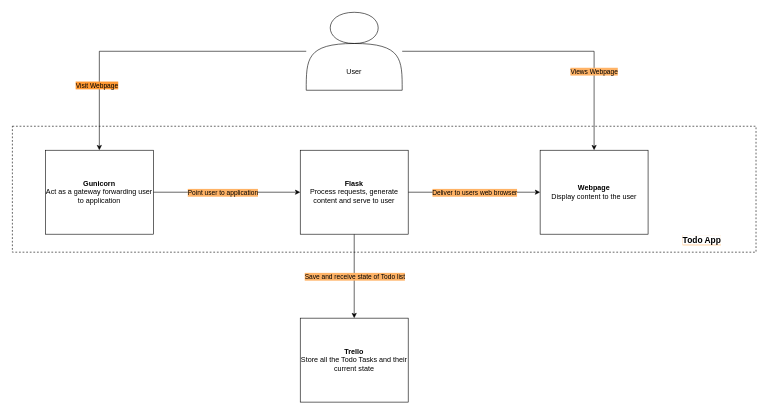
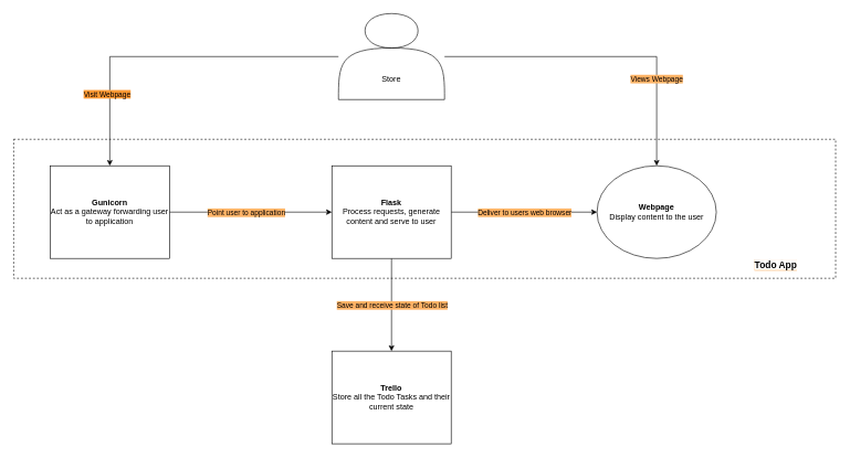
- <mxCell id="8" value="User" style="text;html=1;strokeColor=none;fillColor=none;align=center;verticalAlign=middle;whiteSpace=wrap;rounded=0;" vertex="1" parent="1"><mxGeometry x="545" y="110" width="90" height="20" as="geometry" /></mxCell>
+ <mxCell id="8" value="Store" style="text;html=1;strokeColor=none;fillColor=none;align=center;verticalAlign=middle;whiteSpace=wrap;rounded=0;" vertex="1" parent="1"><mxGeometry x="545" y="110" width="90" height="20" as="geometry" /></mxCell>
- <mxCell id="17" value="&lt;div&gt;&lt;b&gt;Webpage&lt;br&gt;&lt;/b&gt;&lt;/div&gt;&lt;div&gt;Display content to the user&lt;br&gt;&lt;b&gt;&lt;/b&gt;&lt;/div&gt;" style="rounded=0;whiteSpace=wrap;html=1;" vertex="1" parent="1"><mxGeometry x="900" y="250" width="180" height="140" as="geometry" /></mxCell>
+ <mxCell id="17" value="&lt;div&gt;&lt;b&gt;Webpage&lt;br&gt;&lt;/b&gt;&lt;/div&gt;&lt;div&gt;Display content to the user&lt;br&gt;&lt;b&gt;&lt;/b&gt;&lt;/div&gt;" style="ellipse;whiteSpace=wrap;html=1;" vertex="1" parent="1"><mxGeometry x="900" y="250" width="180" height="140" as="geometry" /></mxCell>
